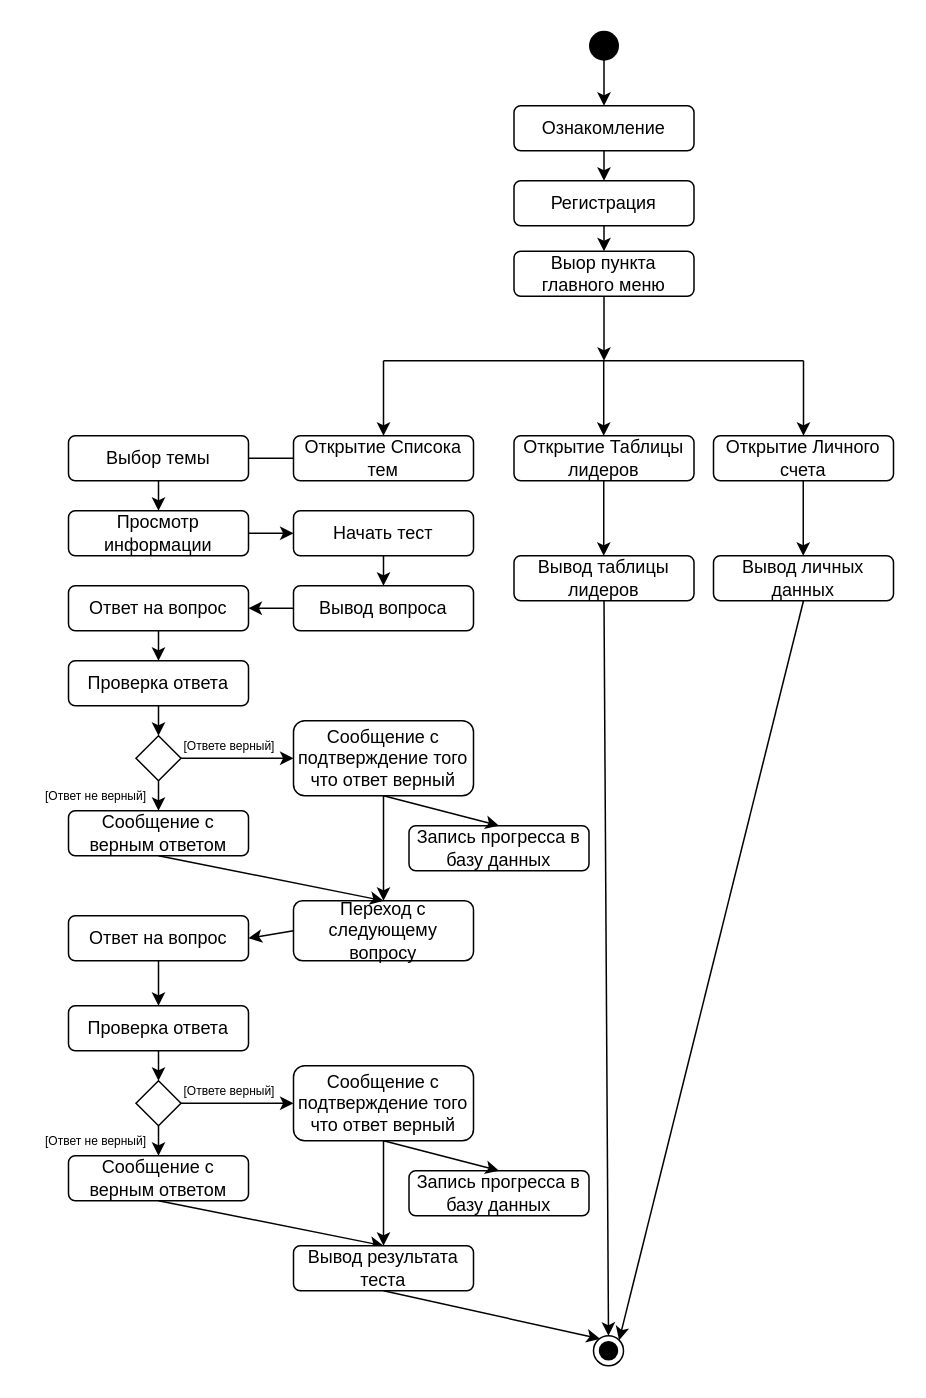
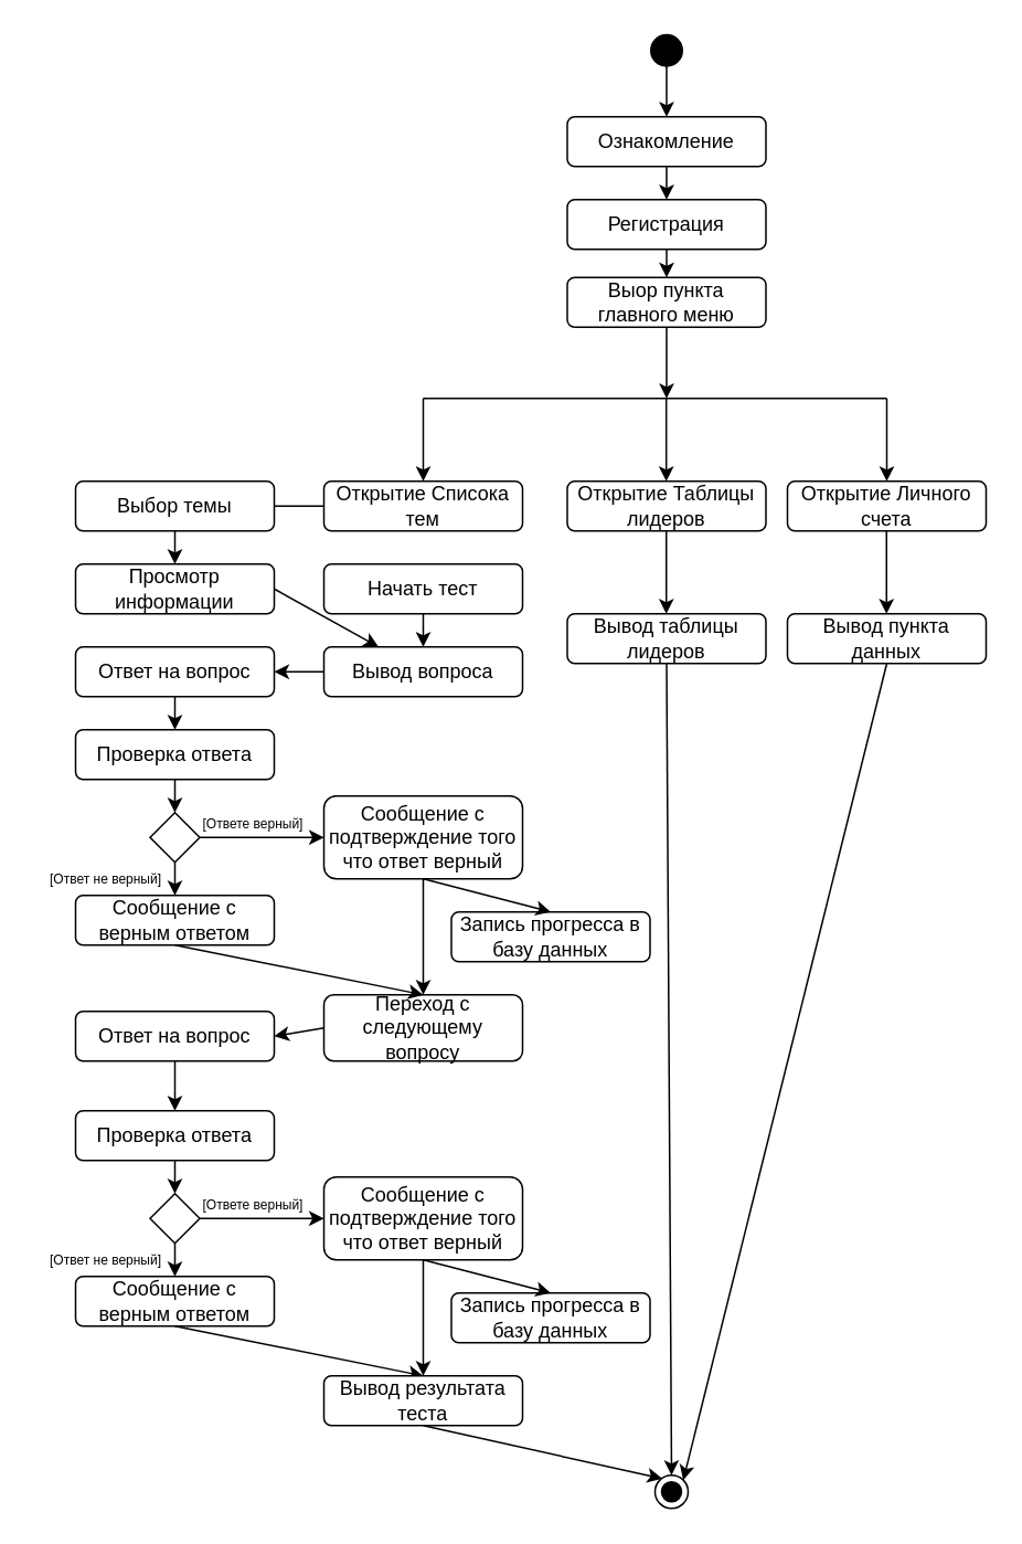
- <mxCell id="19" value="" style="endArrow=classic;html=1;rounded=0;exitX=1;exitY=0.5;exitDx=0;exitDy=0;entryX=0;entryY=0.5;entryDx=0;entryDy=0;" parent="1" edge="1" target="20" source="18"><mxGeometry width="50" height="50" relative="1" as="geometry"><mxPoint x="254.83" y="480" as="sourcePoint" /><mxPoint x="254.83" y="530" as="targetPoint" /></mxGeometry></mxCell>
+ <mxCell id="19" value="" style="endArrow=classic;html=1;rounded=0;exitX=1;exitY=0.5;exitDx=0;exitDy=0;" parent="1" edge="1" target="32" source="18"><mxGeometry width="50" height="50" relative="1" as="geometry"><mxPoint x="254.83" y="480" as="sourcePoint" /><mxPoint x="254.83" y="530" as="targetPoint" /></mxGeometry></mxCell>
- <mxCell id="16" value="Вывод личных данных" style="rounded=1;whiteSpace=wrap;html=1;" parent="1" vertex="1"><mxGeometry x="475" y="370" width="120" height="30" as="geometry" /></mxCell>
+ <mxCell id="16" value="Вывод пункта данных" style="rounded=1;whiteSpace=wrap;html=1;" parent="1" vertex="1"><mxGeometry x="475" y="370" width="120" height="30" as="geometry" /></mxCell>
